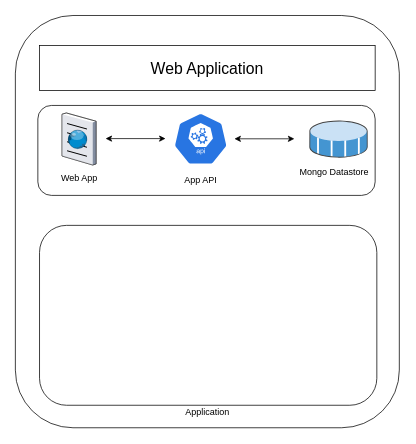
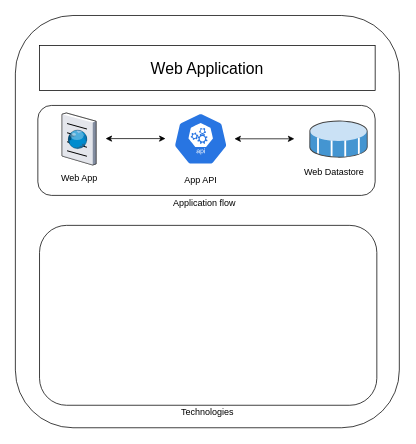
- <mxCell id="11" value="Mongo Datastore" style="text;html=1;align=center;verticalAlign=middle;resizable=0;points=[];autosize=1;strokeColor=none;" vertex="1" parent="1"><mxGeometry x="390" y="219.48" width="110" height="20" as="geometry" /></mxCell>
+ <mxCell id="11" value="Web Datastore" style="text;html=1;align=center;verticalAlign=middle;resizable=0;points=[];autosize=1;strokeColor=none;" vertex="1" parent="1"><mxGeometry x="390" y="219.48" width="110" height="20" as="geometry" /></mxCell>
+ <mxCell id="18" value="Application flow" style="text;html=1;align=center;verticalAlign=middle;resizable=0;points=[];autosize=1;strokeColor=none;" vertex="1" parent="1"><mxGeometry x="222.24" y="260" width="100" height="20" as="geometry" /></mxCell>
- <mxCell id="15" value="Application" style="text;html=1;align=center;verticalAlign=middle;resizable=0;points=[];autosize=1;strokeColor=none;" vertex="1" parent="1"><mxGeometry x="231.12" y="540" width="90" height="20" as="geometry" /></mxCell>
+ <mxCell id="15" value="Technologies" style="text;html=1;align=center;verticalAlign=middle;resizable=0;points=[];autosize=1;strokeColor=none;" vertex="1" parent="1"><mxGeometry x="231.12" y="540" width="90" height="20" as="geometry" /></mxCell>
